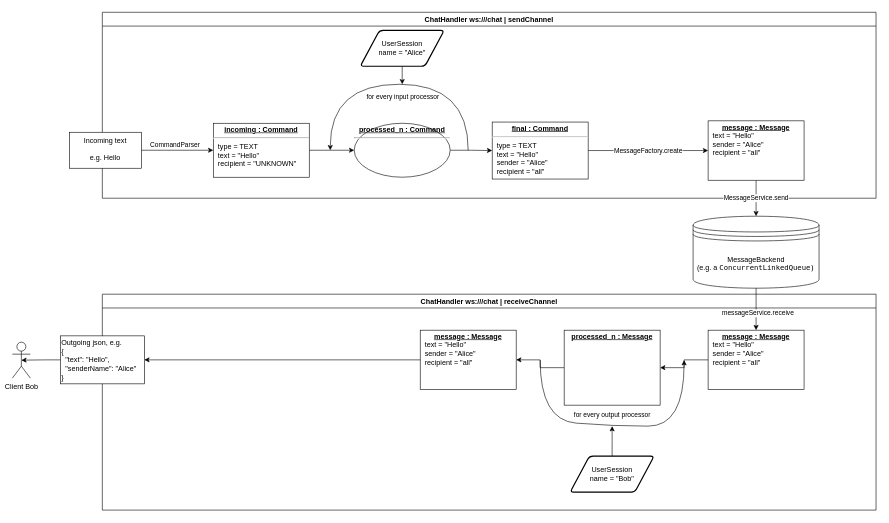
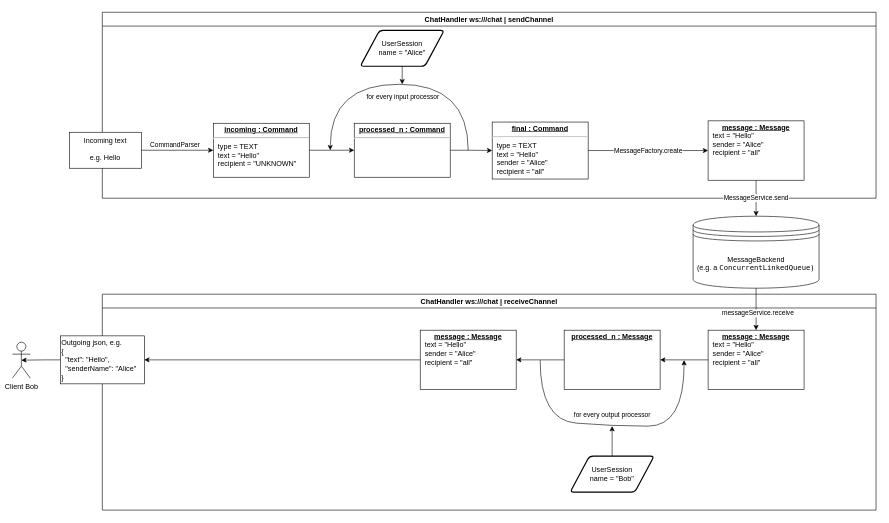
- <mxCell id="6" value="&lt;p style=&quot;margin:0px;margin-top:4px;text-align:center;text-decoration:underline;&quot;&gt;&lt;b&gt;processed_n : Command&lt;/b&gt;&lt;/p&gt;&lt;hr&gt;&lt;p style=&quot;margin:0px;margin-left:8px;&quot;&gt;&lt;br&gt;&lt;br&gt;&lt;/p&gt;" style="ellipse;verticalAlign=top;align=left;overflow=fill;fontSize=12;fontFamily=Helvetica;html=1;" vertex="1" parent="2"><mxGeometry x="420" y="185" width="160" height="90" as="geometry" /></mxCell>
+ <mxCell id="6" value="&lt;p style=&quot;margin:0px;margin-top:4px;text-align:center;text-decoration:underline;&quot;&gt;&lt;b&gt;processed_n : Command&lt;/b&gt;&lt;/p&gt;&lt;hr&gt;&lt;p style=&quot;margin:0px;margin-left:8px;&quot;&gt;&lt;br&gt;&lt;br&gt;&lt;/p&gt;" style="verticalAlign=top;align=left;overflow=fill;fontSize=12;fontFamily=Helvetica;html=1;" vertex="1" parent="2"><mxGeometry x="420" y="185" width="160" height="90" as="geometry" /></mxCell>
- <mxCell id="24" value="&lt;p style=&quot;margin:0px;margin-top:4px;text-align:center;text-decoration:underline;&quot;&gt;&lt;b&gt;processed_n : Message&lt;/b&gt;&lt;/p&gt;&lt;p style=&quot;margin:0px;margin-left:8px;&quot;&gt;&lt;br&gt;&lt;/p&gt;" style="verticalAlign=top;align=left;overflow=fill;fontSize=12;fontFamily=Helvetica;html=1;" vertex="1" parent="19"><mxGeometry x="770" y="60" width="160" height="125" as="geometry" /></mxCell>
+ <mxCell id="24" value="&lt;p style=&quot;margin:0px;margin-top:4px;text-align:center;text-decoration:underline;&quot;&gt;&lt;b&gt;processed_n : Message&lt;/b&gt;&lt;/p&gt;&lt;p style=&quot;margin:0px;margin-left:8px;&quot;&gt;&lt;br&gt;&lt;/p&gt;" style="verticalAlign=top;align=left;overflow=fill;fontSize=12;fontFamily=Helvetica;html=1;" vertex="1" parent="19"><mxGeometry x="770" y="60" width="160" height="99" as="geometry" /></mxCell>
